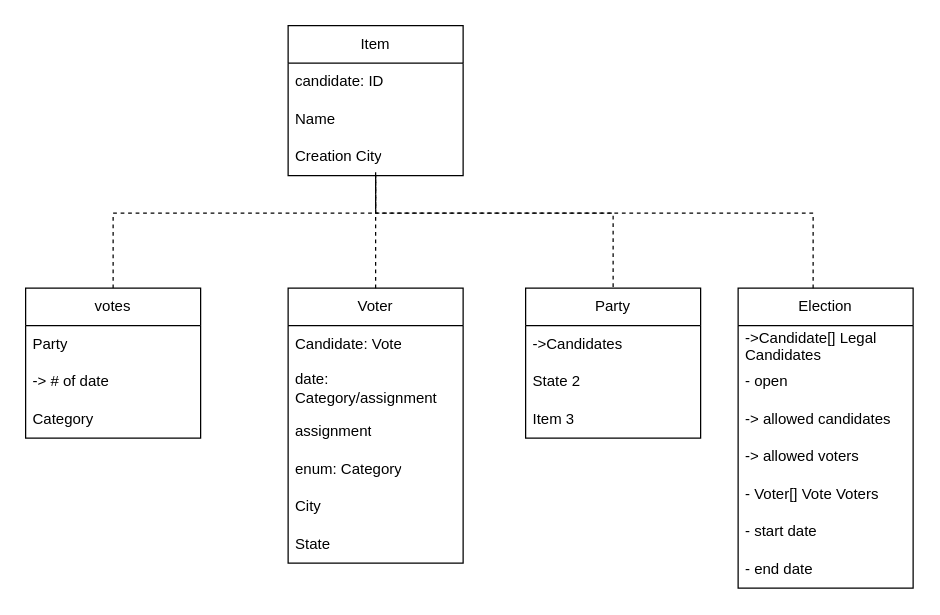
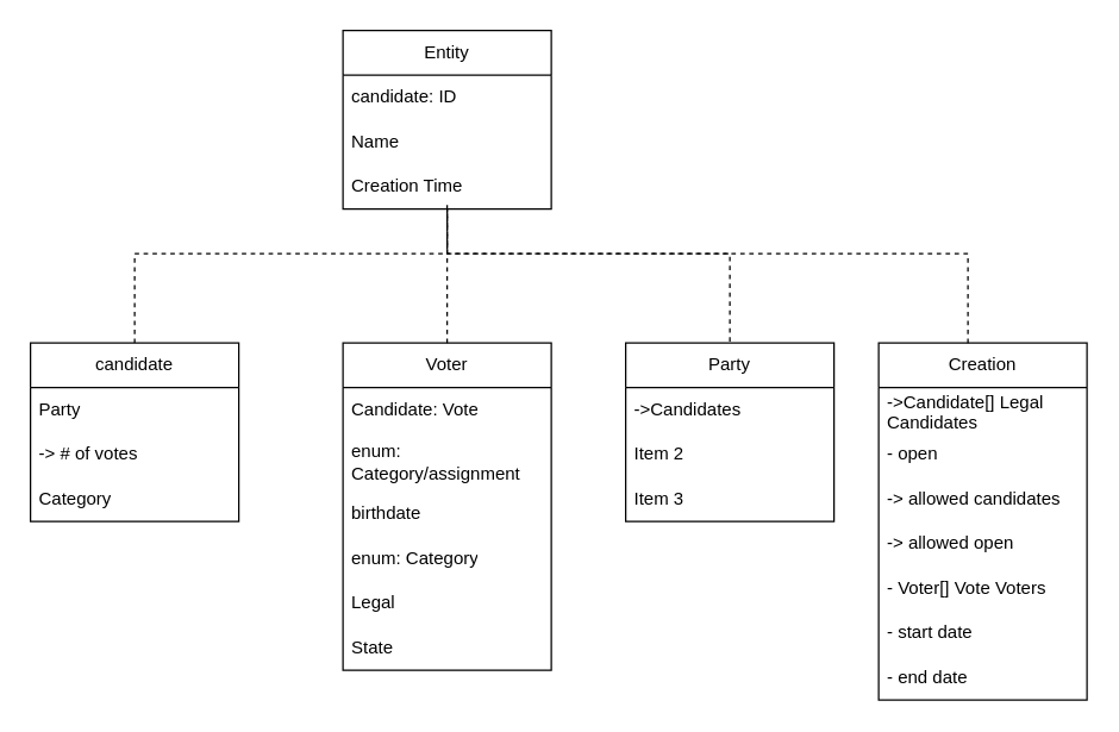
- <mxCell id="9" value="Item" style="swimlane;fontStyle=0;childLayout=stackLayout;horizontal=1;startSize=30;horizontalStack=0;resizeParent=1;resizeParentMax=0;resizeLast=0;collapsible=1;marginBottom=0;whiteSpace=wrap;html=1;" parent="1" vertex="1"><mxGeometry x="230" y="20" width="140" height="120" as="geometry" /></mxCell>
+ <mxCell id="9" value="Entity" style="swimlane;fontStyle=0;childLayout=stackLayout;horizontal=1;startSize=30;horizontalStack=0;resizeParent=1;resizeParentMax=0;resizeLast=0;collapsible=1;marginBottom=0;whiteSpace=wrap;html=1;" parent="1" vertex="1"><mxGeometry x="230" y="20" width="140" height="120" as="geometry" /></mxCell>
- <mxCell id="12" value="Creation City" style="text;strokeColor=none;fillColor=none;align=left;verticalAlign=middle;spacingLeft=4;spacingRight=4;overflow=hidden;points=[[0,0.5],[1,0.5]];portConstraint=eastwest;rotatable=0;whiteSpace=wrap;html=1;" parent="9" vertex="1"><mxGeometry y="90" width="140" height="30" as="geometry" /></mxCell>
+ <mxCell id="12" value="Creation Time" style="text;strokeColor=none;fillColor=none;align=left;verticalAlign=middle;spacingLeft=4;spacingRight=4;overflow=hidden;points=[[0,0.5],[1,0.5]];portConstraint=eastwest;rotatable=0;whiteSpace=wrap;html=1;" parent="9" vertex="1"><mxGeometry y="90" width="140" height="30" as="geometry" /></mxCell>
- <mxCell id="20" value="votes" style="swimlane;fontStyle=0;childLayout=stackLayout;horizontal=1;startSize=30;horizontalStack=0;resizeParent=1;resizeParentMax=0;resizeLast=0;collapsible=1;marginBottom=0;whiteSpace=wrap;html=1;" parent="1" vertex="1"><mxGeometry x="20" y="230" width="140" height="120" as="geometry" /></mxCell>
+ <mxCell id="20" value="candidate" style="swimlane;fontStyle=0;childLayout=stackLayout;horizontal=1;startSize=30;horizontalStack=0;resizeParent=1;resizeParentMax=0;resizeLast=0;collapsible=1;marginBottom=0;whiteSpace=wrap;html=1;" parent="1" vertex="1"><mxGeometry x="20" y="230" width="140" height="120" as="geometry" /></mxCell>
- <mxCell id="24" value="Election" style="swimlane;fontStyle=0;childLayout=stackLayout;horizontal=1;startSize=30;horizontalStack=0;resizeParent=1;resizeParentMax=0;resizeLast=0;collapsible=1;marginBottom=0;whiteSpace=wrap;html=1;" parent="1" vertex="1"><mxGeometry x="590" y="230" width="140" height="240" as="geometry" /></mxCell>
+ <mxCell id="24" value="Creation" style="swimlane;fontStyle=0;childLayout=stackLayout;horizontal=1;startSize=30;horizontalStack=0;resizeParent=1;resizeParentMax=0;resizeLast=0;collapsible=1;marginBottom=0;whiteSpace=wrap;html=1;" parent="1" vertex="1"><mxGeometry x="590" y="230" width="140" height="240" as="geometry" /></mxCell>
- <mxCell id="22" value="&lt;div&gt;-&amp;gt; # of date&lt;/div&gt;" style="text;strokeColor=none;fillColor=none;align=left;verticalAlign=middle;spacingLeft=4;spacingRight=4;overflow=hidden;points=[[0,0.5],[1,0.5]];portConstraint=eastwest;rotatable=0;whiteSpace=wrap;html=1;" parent="20" vertex="1"><mxGeometry y="60" width="140" height="30" as="geometry" /></mxCell>
+ <mxCell id="22" value="&lt;div&gt;-&amp;gt; # of votes&lt;/div&gt;" style="text;strokeColor=none;fillColor=none;align=left;verticalAlign=middle;spacingLeft=4;spacingRight=4;overflow=hidden;points=[[0,0.5],[1,0.5]];portConstraint=eastwest;rotatable=0;whiteSpace=wrap;html=1;" parent="20" vertex="1"><mxGeometry y="60" width="140" height="30" as="geometry" /></mxCell>
- <mxCell id="16" value="State 2" style="text;strokeColor=none;fillColor=none;align=left;verticalAlign=middle;spacingLeft=4;spacingRight=4;overflow=hidden;points=[[0,0.5],[1,0.5]];portConstraint=eastwest;rotatable=0;whiteSpace=wrap;html=1;" parent="14" vertex="1"><mxGeometry y="60" width="140" height="30" as="geometry" /></mxCell>
+ <mxCell id="16" value="Item 2" style="text;strokeColor=none;fillColor=none;align=left;verticalAlign=middle;spacingLeft=4;spacingRight=4;overflow=hidden;points=[[0,0.5],[1,0.5]];portConstraint=eastwest;rotatable=0;whiteSpace=wrap;html=1;" parent="14" vertex="1"><mxGeometry y="60" width="140" height="30" as="geometry" /></mxCell>
- <mxCell id="4" value="date: Category/assignment" style="text;strokeColor=none;fillColor=none;align=left;verticalAlign=middle;spacingLeft=4;spacingRight=4;overflow=hidden;points=[[0,0.5],[1,0.5]];portConstraint=eastwest;rotatable=0;whiteSpace=wrap;html=1;" parent="2" vertex="1"><mxGeometry y="60" width="140" height="40" as="geometry" /></mxCell>
+ <mxCell id="4" value="enum: Category/assignment" style="text;strokeColor=none;fillColor=none;align=left;verticalAlign=middle;spacingLeft=4;spacingRight=4;overflow=hidden;points=[[0,0.5],[1,0.5]];portConstraint=eastwest;rotatable=0;whiteSpace=wrap;html=1;" parent="2" vertex="1"><mxGeometry y="60" width="140" height="40" as="geometry" /></mxCell>
- <mxCell id="5" value="assignment" style="text;strokeColor=none;fillColor=none;align=left;verticalAlign=middle;spacingLeft=4;spacingRight=4;overflow=hidden;points=[[0,0.5],[1,0.5]];portConstraint=eastwest;rotatable=0;whiteSpace=wrap;html=1;" parent="2" vertex="1"><mxGeometry y="100" width="140" height="30" as="geometry" /></mxCell>
+ <mxCell id="5" value="birthdate" style="text;strokeColor=none;fillColor=none;align=left;verticalAlign=middle;spacingLeft=4;spacingRight=4;overflow=hidden;points=[[0,0.5],[1,0.5]];portConstraint=eastwest;rotatable=0;whiteSpace=wrap;html=1;" parent="2" vertex="1"><mxGeometry y="100" width="140" height="30" as="geometry" /></mxCell>
- <mxCell id="28" value="-&amp;gt; allowed voters" style="text;strokeColor=none;fillColor=none;align=left;verticalAlign=middle;spacingLeft=4;spacingRight=4;overflow=hidden;points=[[0,0.5],[1,0.5]];portConstraint=eastwest;rotatable=0;whiteSpace=wrap;html=1;" parent="24" vertex="1"><mxGeometry y="120" width="140" height="30" as="geometry" /></mxCell>
+ <mxCell id="28" value="-&amp;gt; allowed open" style="text;strokeColor=none;fillColor=none;align=left;verticalAlign=middle;spacingLeft=4;spacingRight=4;overflow=hidden;points=[[0,0.5],[1,0.5]];portConstraint=eastwest;rotatable=0;whiteSpace=wrap;html=1;" parent="24" vertex="1"><mxGeometry y="120" width="140" height="30" as="geometry" /></mxCell>
- <mxCell id="7" value="City" style="text;strokeColor=none;fillColor=none;align=left;verticalAlign=middle;spacingLeft=4;spacingRight=4;overflow=hidden;points=[[0,0.5],[1,0.5]];portConstraint=eastwest;rotatable=0;whiteSpace=wrap;html=1;" vertex="1" parent="2"><mxGeometry y="160" width="140" height="30" as="geometry" /></mxCell>
+ <mxCell id="7" value="Legal" style="text;strokeColor=none;fillColor=none;align=left;verticalAlign=middle;spacingLeft=4;spacingRight=4;overflow=hidden;points=[[0,0.5],[1,0.5]];portConstraint=eastwest;rotatable=0;whiteSpace=wrap;html=1;" vertex="1" parent="2"><mxGeometry y="160" width="140" height="30" as="geometry" /></mxCell>
